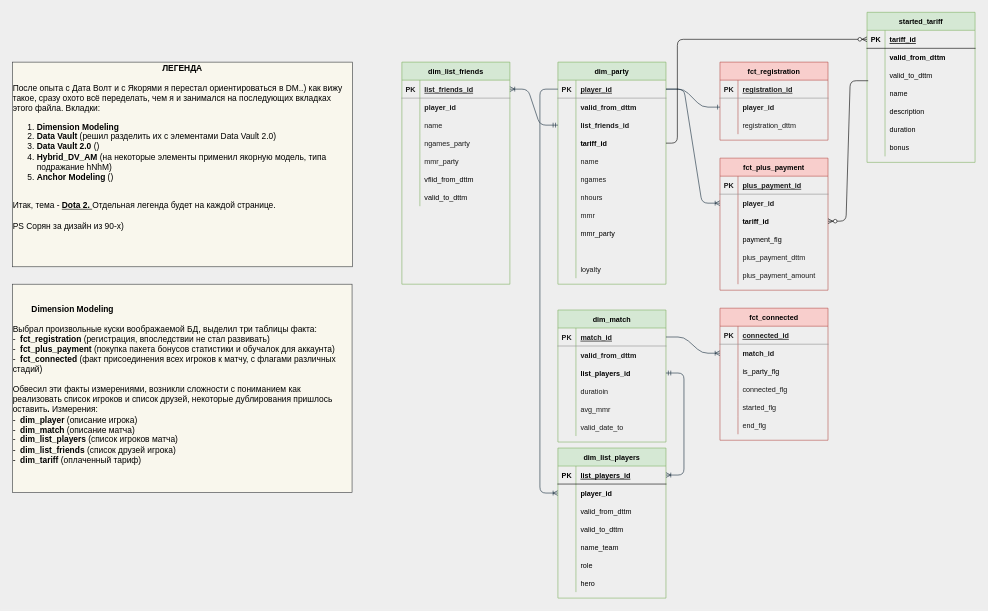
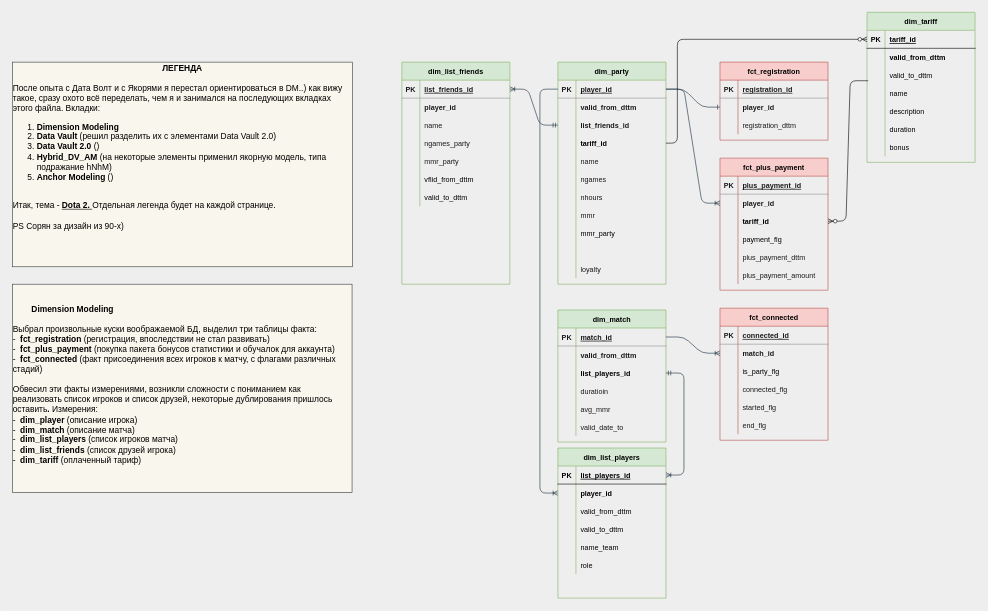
- <mxCell id="152" value="started_tariff" style="shape=table;startSize=30;container=1;collapsible=1;childLayout=tableLayout;fixedRows=1;rowLines=0;fontStyle=1;align=center;resizeLast=1;rounded=0;sketch=0;strokeColor=#82b366;fillColor=#d5e8d4;" parent="1" vertex="1"><mxGeometry x="1444" y="20" width="180" height="250" as="geometry" /></mxCell>
+ <mxCell id="152" value="dim_tariff" style="shape=table;startSize=30;container=1;collapsible=1;childLayout=tableLayout;fixedRows=1;rowLines=0;fontStyle=1;align=center;resizeLast=1;rounded=0;sketch=0;strokeColor=#82b366;fillColor=#d5e8d4;" parent="1" vertex="1"><mxGeometry x="1444" y="20" width="180" height="250" as="geometry" /></mxCell>
- <mxCell id="149" value="hero" style="shape=partialRectangle;connectable=0;fillColor=none;top=0;left=0;bottom=0;right=0;align=left;spacingLeft=6;overflow=hidden;" parent="147" vertex="1"><mxGeometry x="30" width="150" height="30" as="geometry" /></mxCell>
